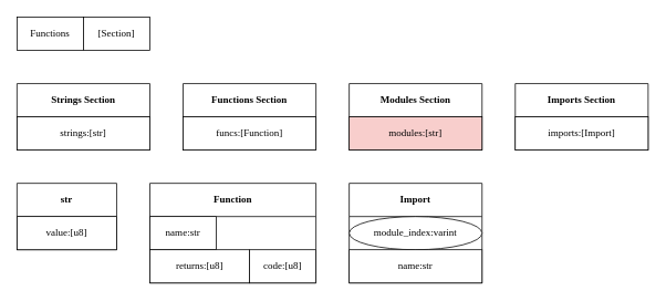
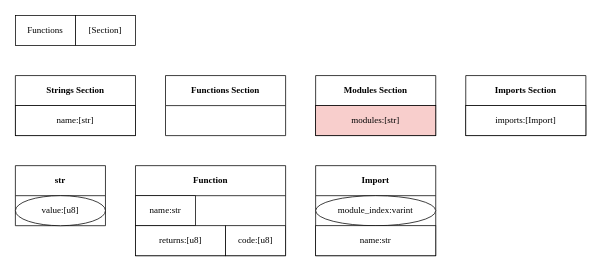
- <mxCell id="5" value="strings:[str]" style="rounded=0;whiteSpace=wrap;html=1;fontFamily=JetBrains Mono;fontSource=https%3A%2F%2Ffonts.googleapis.com%2Fcss%3Ffamily%3DJetBrains%2BMono;" parent="4" vertex="1"><mxGeometry y="40" width="160" height="40" as="geometry" /></mxCell>
+ <mxCell id="5" value="name:[str]" style="rounded=0;whiteSpace=wrap;html=1;fontFamily=JetBrains Mono;fontSource=https%3A%2F%2Ffonts.googleapis.com%2Fcss%3Ffamily%3DJetBrains%2BMono;" parent="4" vertex="1"><mxGeometry y="40" width="160" height="40" as="geometry" /></mxCell>
- <mxCell id="9" value="funcs:[Function]" style="rounded=0;whiteSpace=wrap;html=1;fontFamily=JetBrains Mono;fontSource=https%3A%2F%2Ffonts.googleapis.com%2Fcss%3Ffamily%3DJetBrains%2BMono;" parent="8" vertex="1"><mxGeometry y="40" width="160" height="40" as="geometry" /></mxCell>
- <mxCell id="7" value="value:[u8]" style="rounded=0;whiteSpace=wrap;html=1;fontFamily=JetBrains Mono;fontSource=https%3A%2F%2Ffonts.googleapis.com%2Fcss%3Ffamily%3DJetBrains%2BMono;" parent="6" vertex="1"><mxGeometry y="40" width="120" height="40" as="geometry" /></mxCell>
+ <mxCell id="7" value="value:[u8]" style="ellipse;whiteSpace=wrap;html=1;fontFamily=JetBrains Mono;fontSource=https%3A%2F%2Ffonts.googleapis.com%2Fcss%3Ffamily%3DJetBrains%2BMono;" parent="6" vertex="1"><mxGeometry y="40" width="120" height="40" as="geometry" /></mxCell>
